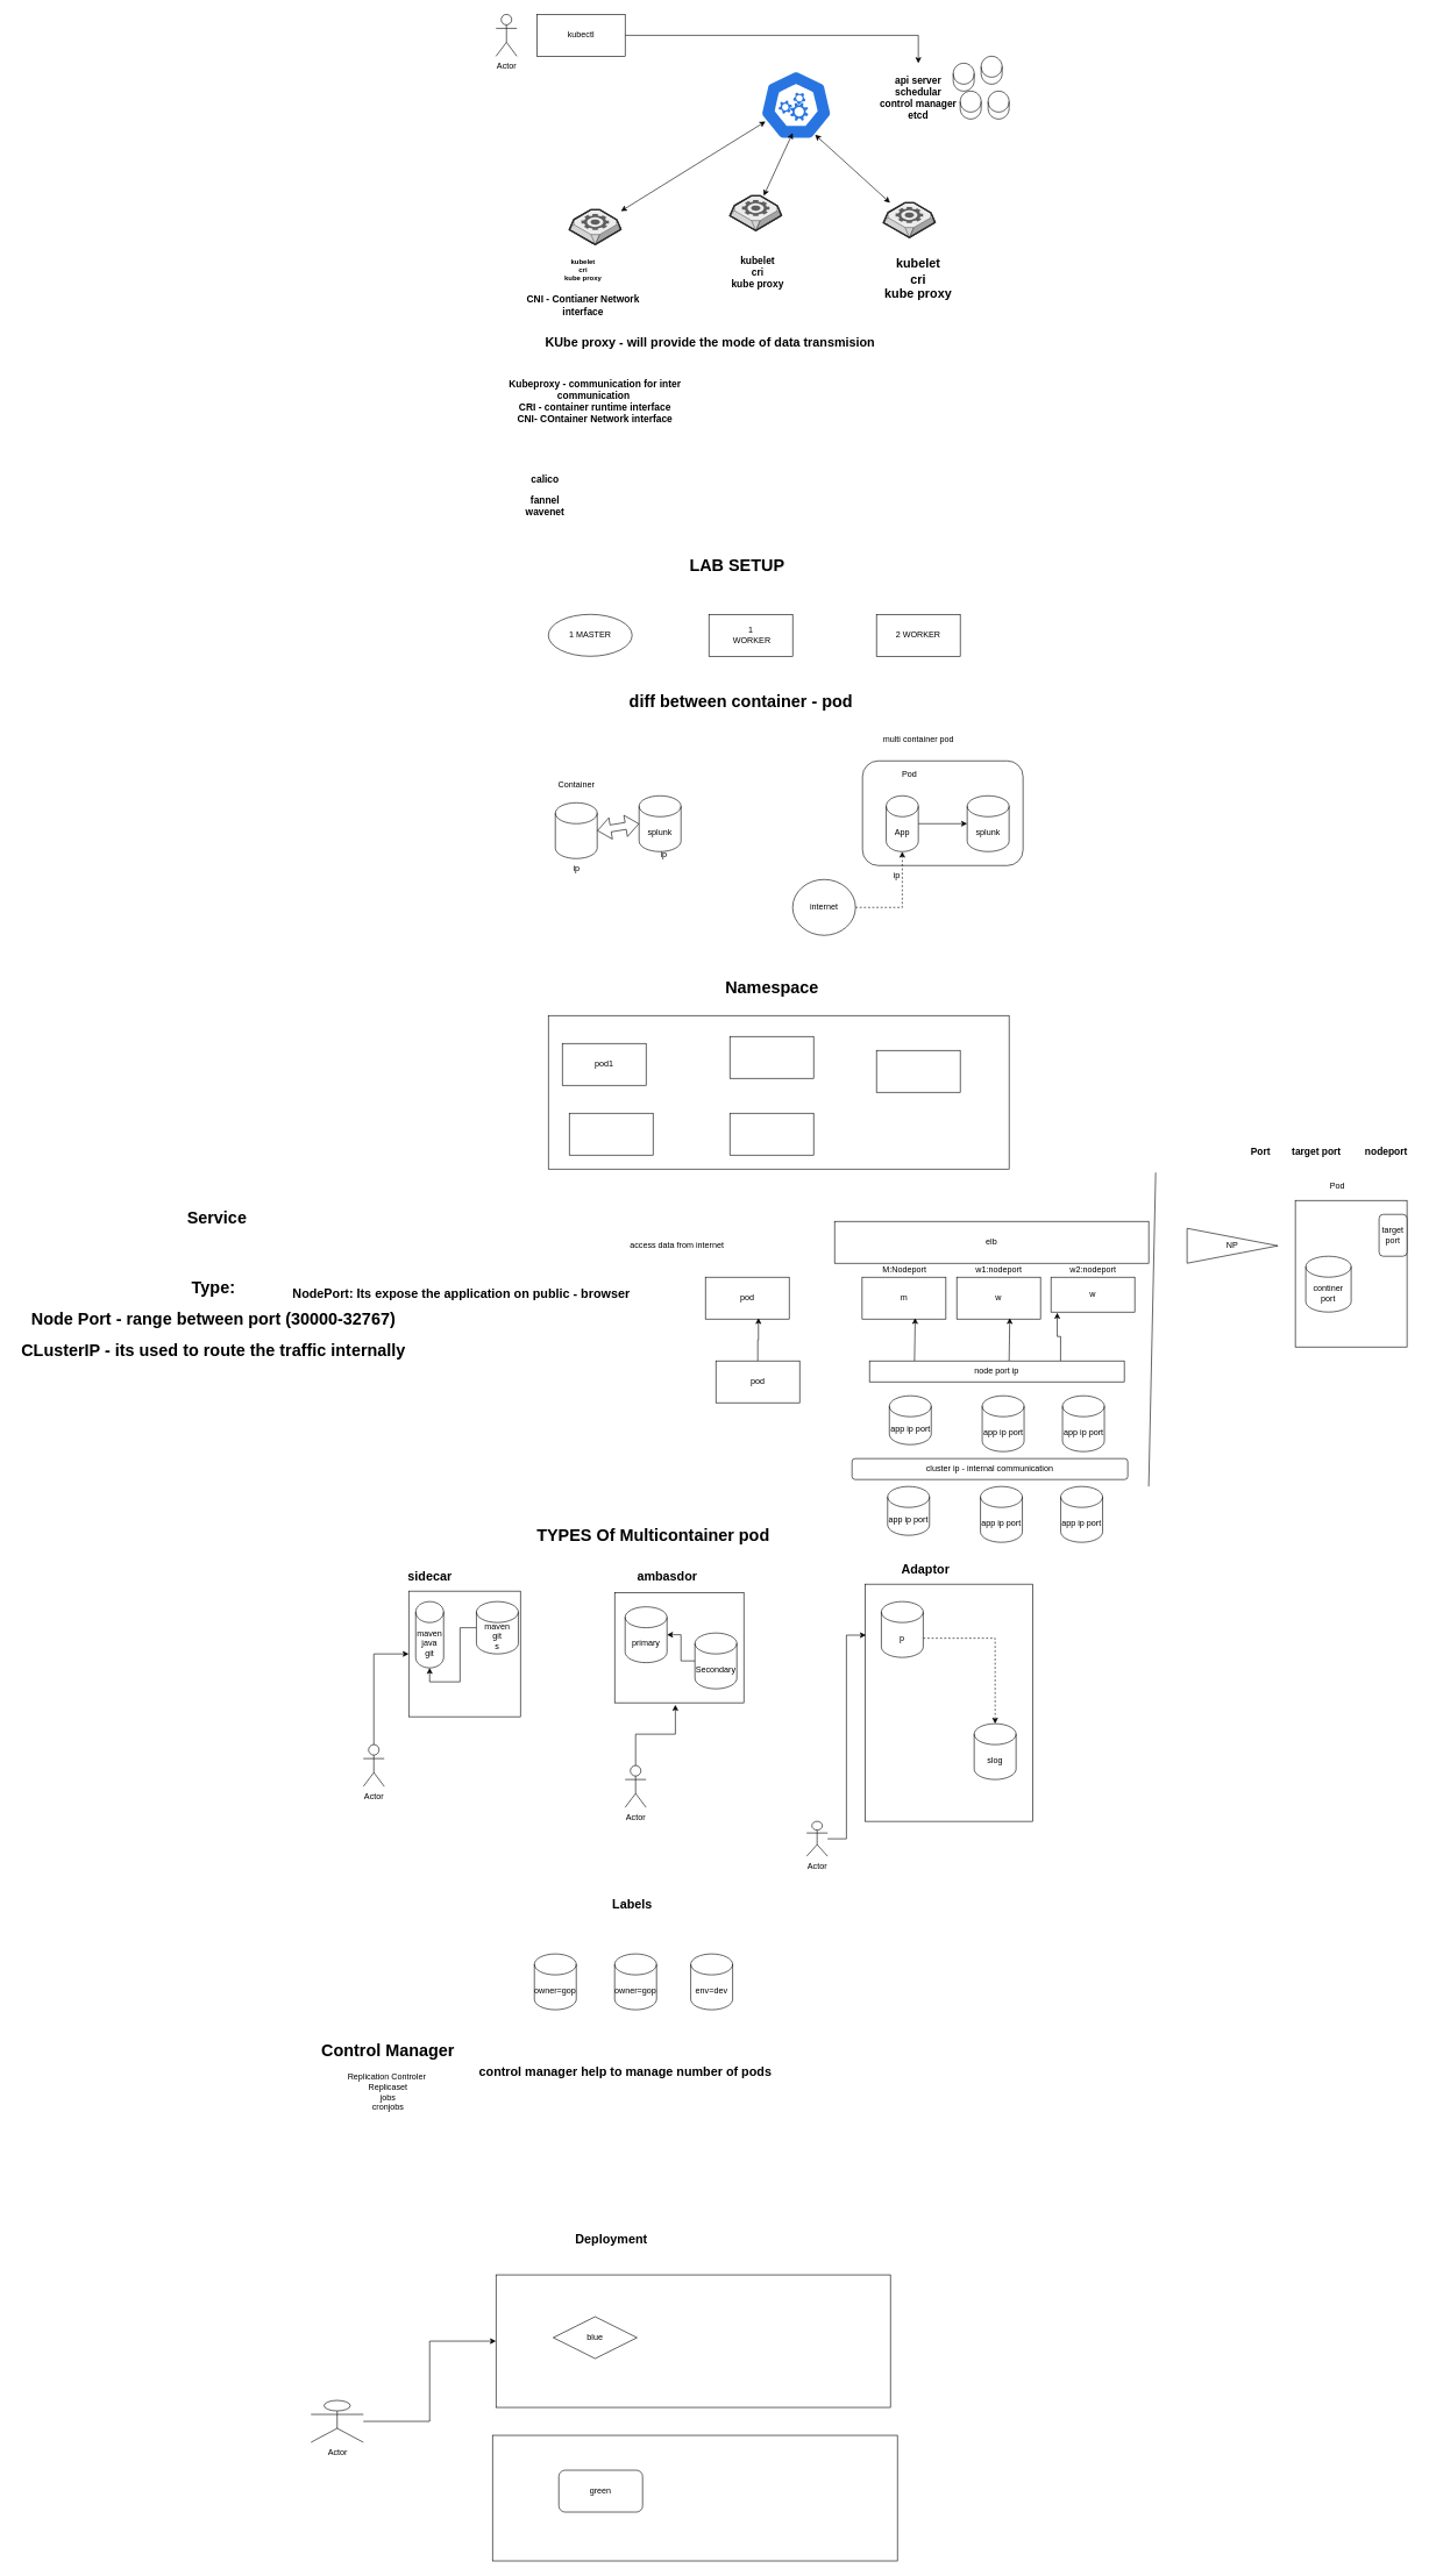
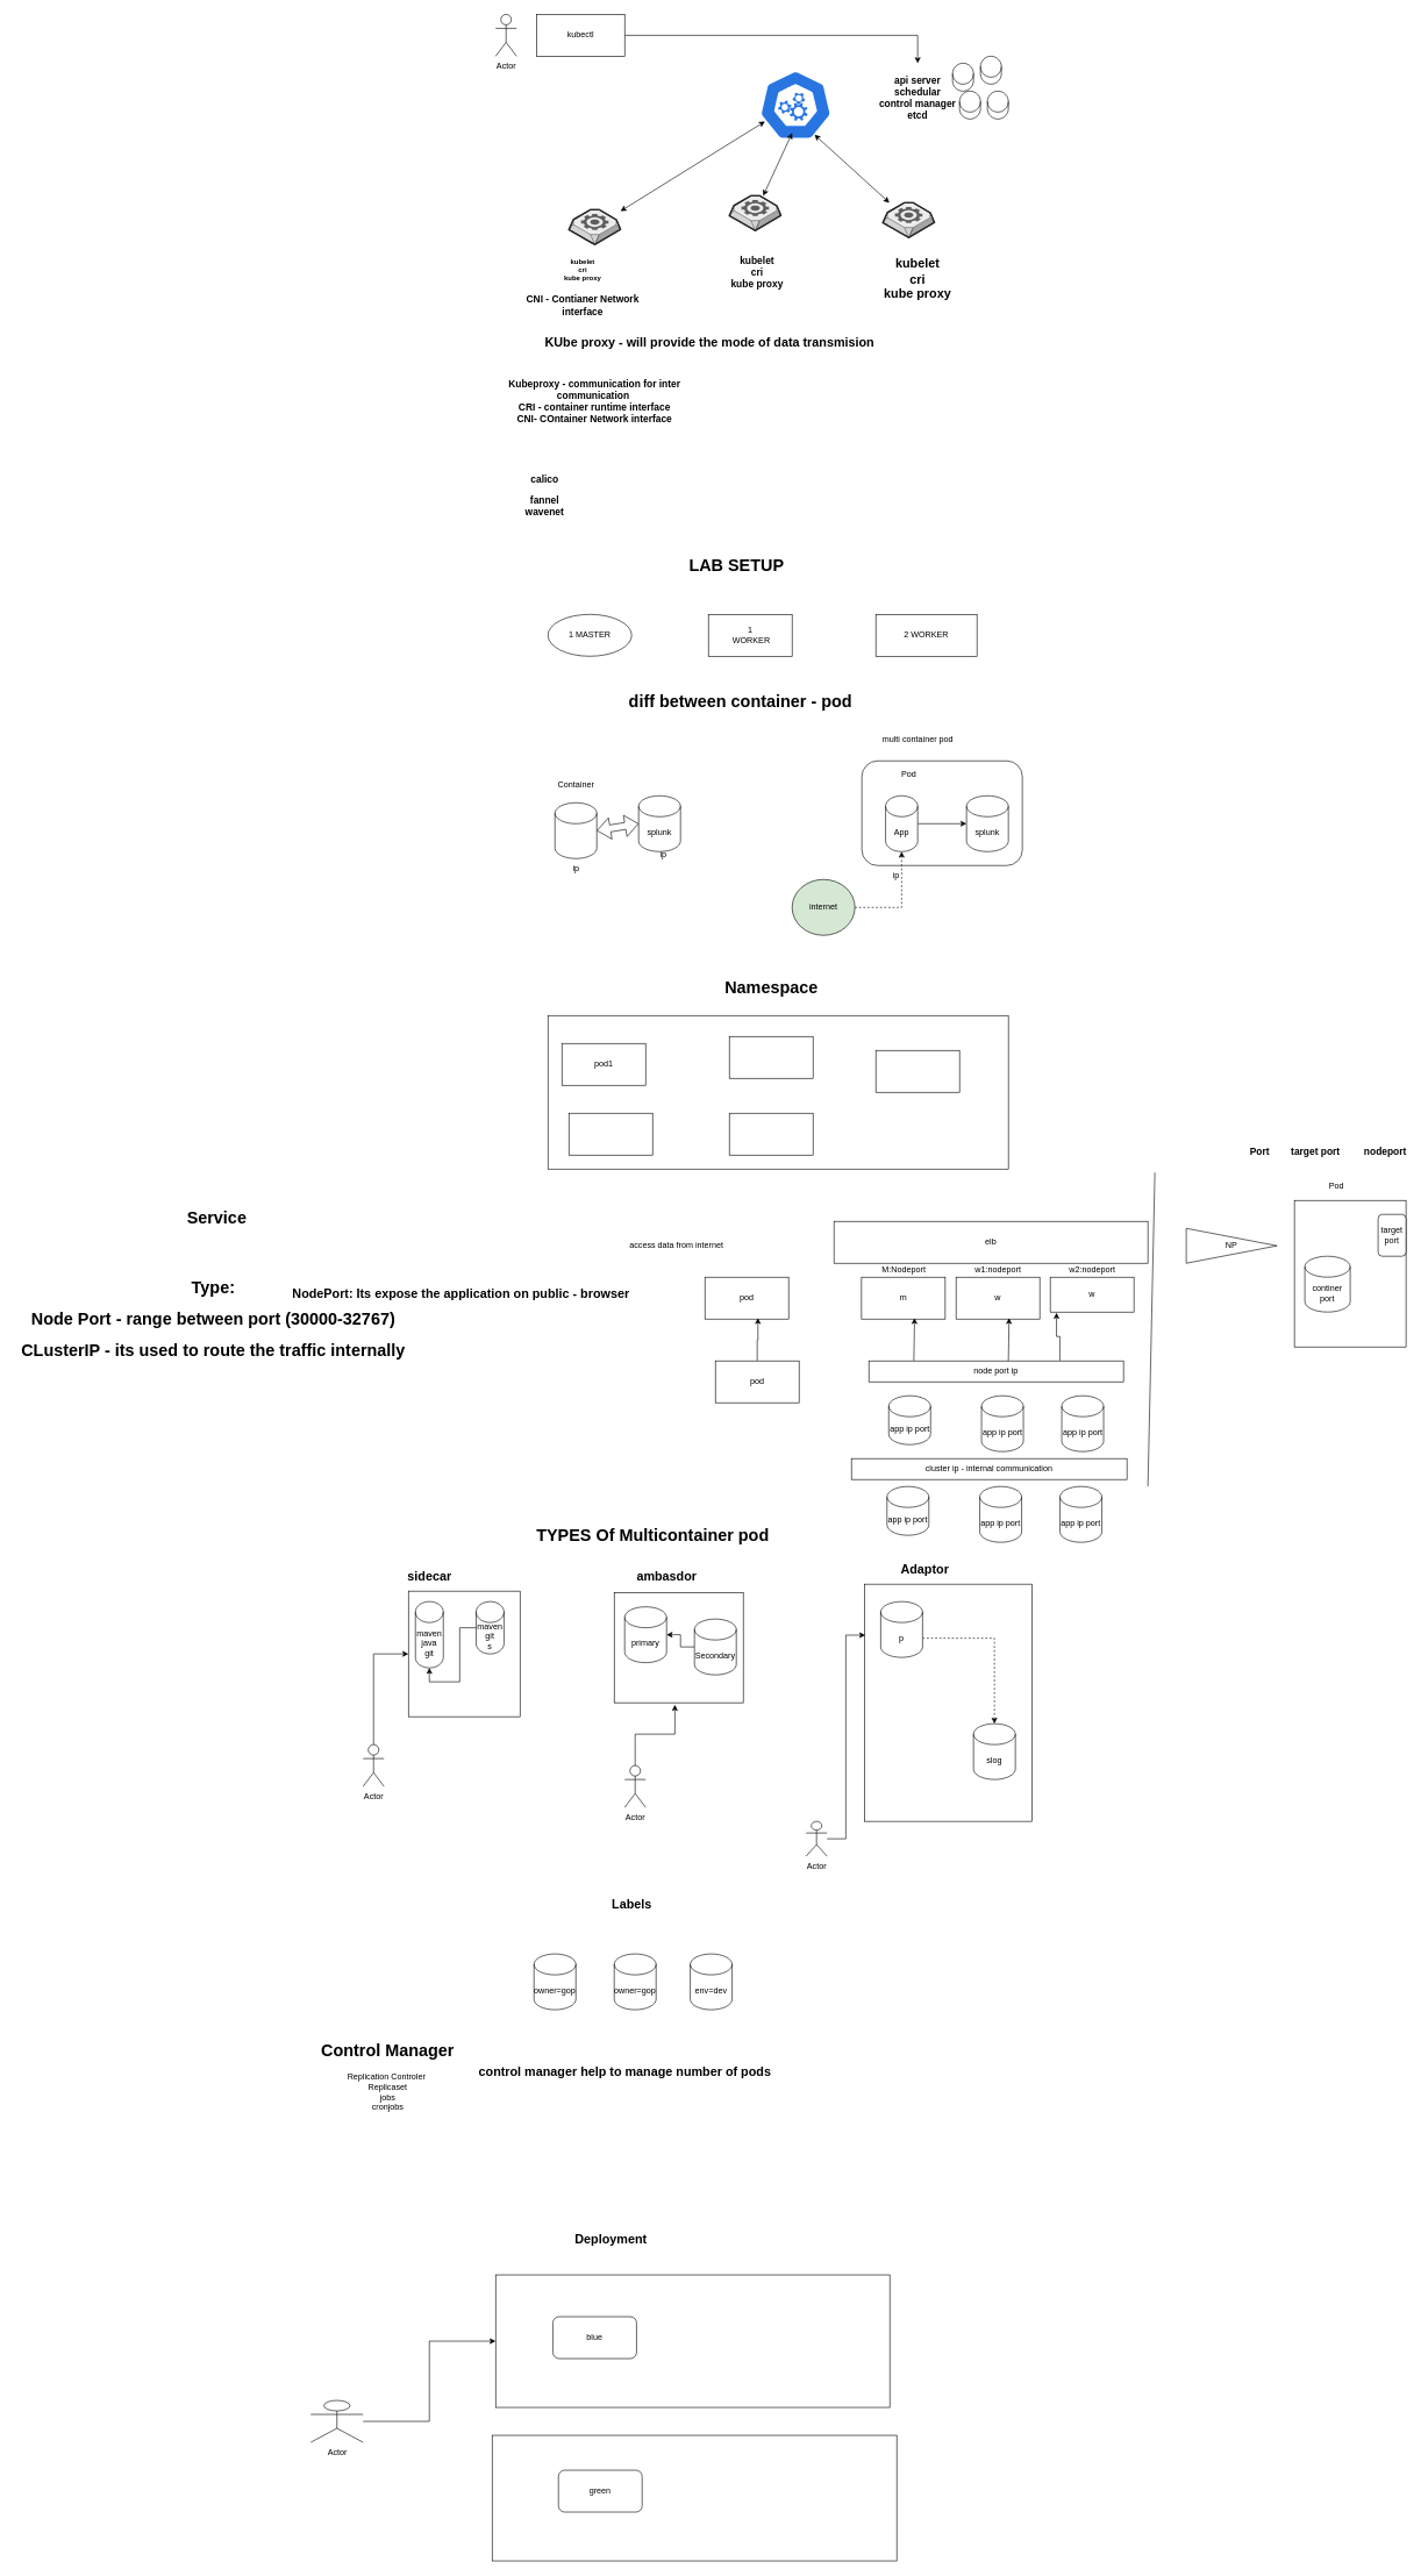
- <mxCell id="25" value="2 WORKER" style="whiteSpace=wrap;html=1;" vertex="1" parent="1"><mxGeometry x="1255" y="880" width="120" height="60" as="geometry" /></mxCell>
+ <mxCell id="25" value="2 WORKER" style="whiteSpace=wrap;html=1;" vertex="1" parent="1"><mxGeometry x="1255" y="880" width="145" height="60" as="geometry" /></mxCell>
- <mxCell id="41" value="internet" style="ellipse;whiteSpace=wrap;html=1;" vertex="1" parent="1"><mxGeometry x="1135" y="1260" width="90" height="80" as="geometry" /></mxCell>
+ <mxCell id="41" value="internet" style="ellipse;whiteSpace=wrap;html=1;fillColor=#d5e8d4;" vertex="1" parent="1"><mxGeometry x="1135" y="1260" width="90" height="80" as="geometry" /></mxCell>
- <mxCell id="108" value="cluster ip - internal communication" style="rounded=1;whiteSpace=wrap;html=1;" vertex="1" parent="1"><mxGeometry x="1220" y="2090" width="395" height="30" as="geometry" /></mxCell>
+ <mxCell id="108" value="cluster ip - internal communication" style="whiteSpace=wrap;html=1;rounded=0;" vertex="1" parent="1"><mxGeometry x="1220" y="2090" width="395" height="30" as="geometry" /></mxCell>
- <mxCell id="66" value="maven&lt;br&gt;git&lt;br&gt;s" style="shape=cylinder3;whiteSpace=wrap;html=1;boundedLbl=1;backgroundOutline=1;size=15;" vertex="1" parent="1"><mxGeometry x="682" y="2295" width="60" height="75" as="geometry" /></mxCell>
+ <mxCell id="66" value="maven&lt;br&gt;git&lt;br&gt;s" style="shape=cylinder3;whiteSpace=wrap;html=1;boundedLbl=1;backgroundOutline=1;size=15;" vertex="1" parent="1"><mxGeometry x="682" y="2295" width="40" height="75" as="geometry" /></mxCell>
- <mxCell id="71" value="Secondary" style="shape=cylinder3;whiteSpace=wrap;html=1;boundedLbl=1;backgroundOutline=1;size=15;" vertex="1" parent="1"><mxGeometry x="995" y="2340" width="60" height="80" as="geometry" /></mxCell>
+ <mxCell id="71" value="Secondary" style="shape=cylinder3;whiteSpace=wrap;html=1;boundedLbl=1;backgroundOutline=1;size=15;" vertex="1" parent="1"><mxGeometry x="995" y="2320" width="60" height="80" as="geometry" /></mxCell>
- <mxCell id="114" value="blue" style="rhombus;whiteSpace=wrap;html=1;" vertex="1" parent="1"><mxGeometry x="792" y="3320" width="120" height="60" as="geometry" /></mxCell>
+ <mxCell id="114" value="blue" style="rounded=1;whiteSpace=wrap;html=1;" vertex="1" parent="1"><mxGeometry x="792" y="3320" width="120" height="60" as="geometry" /></mxCell>
